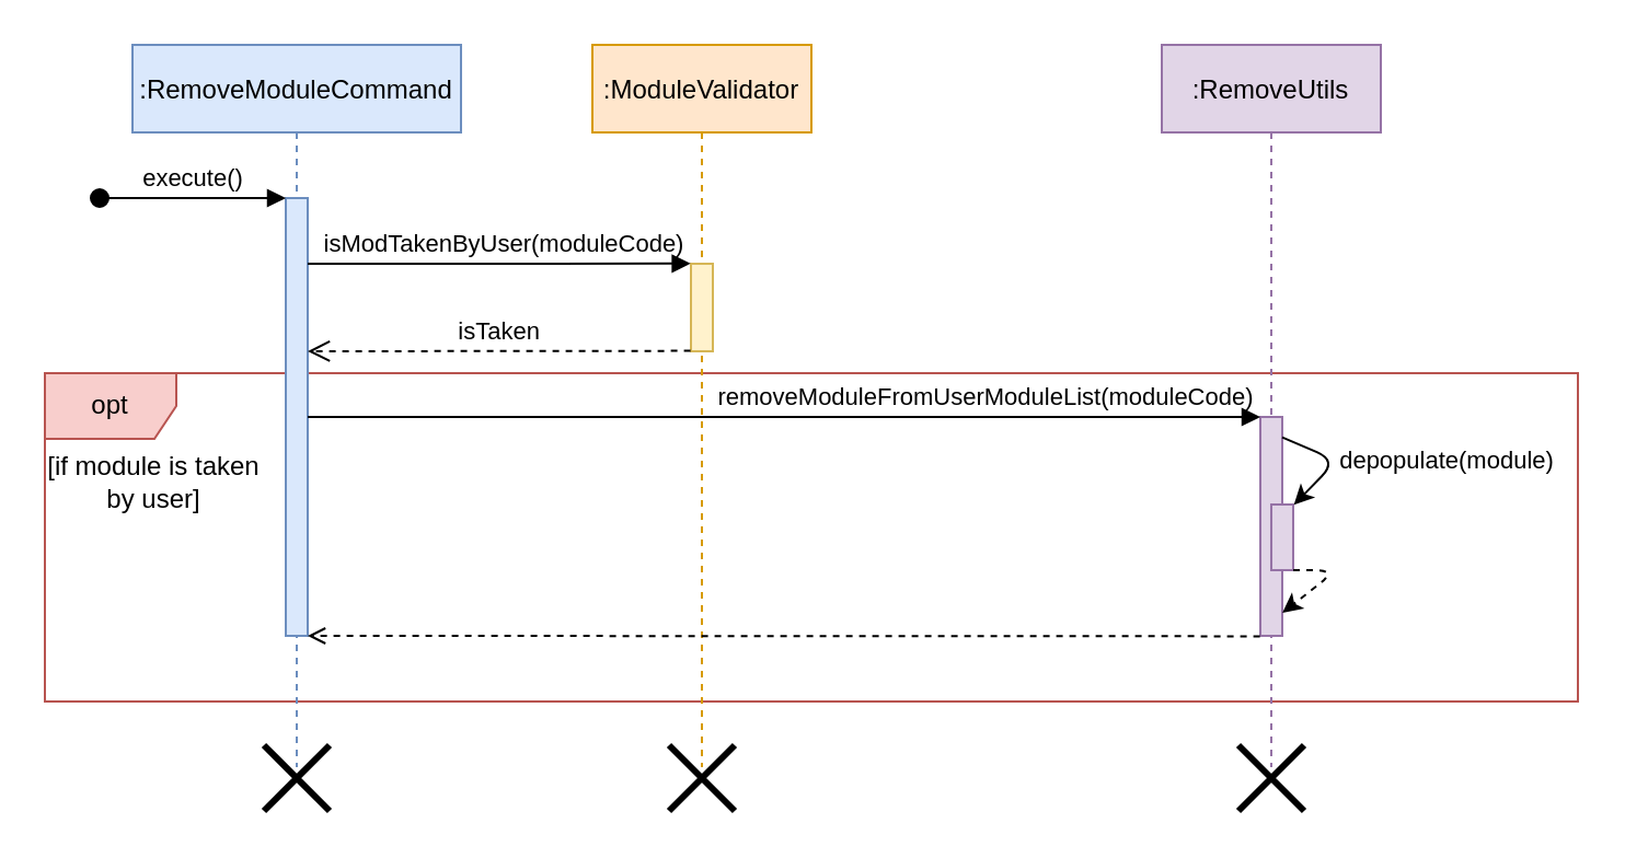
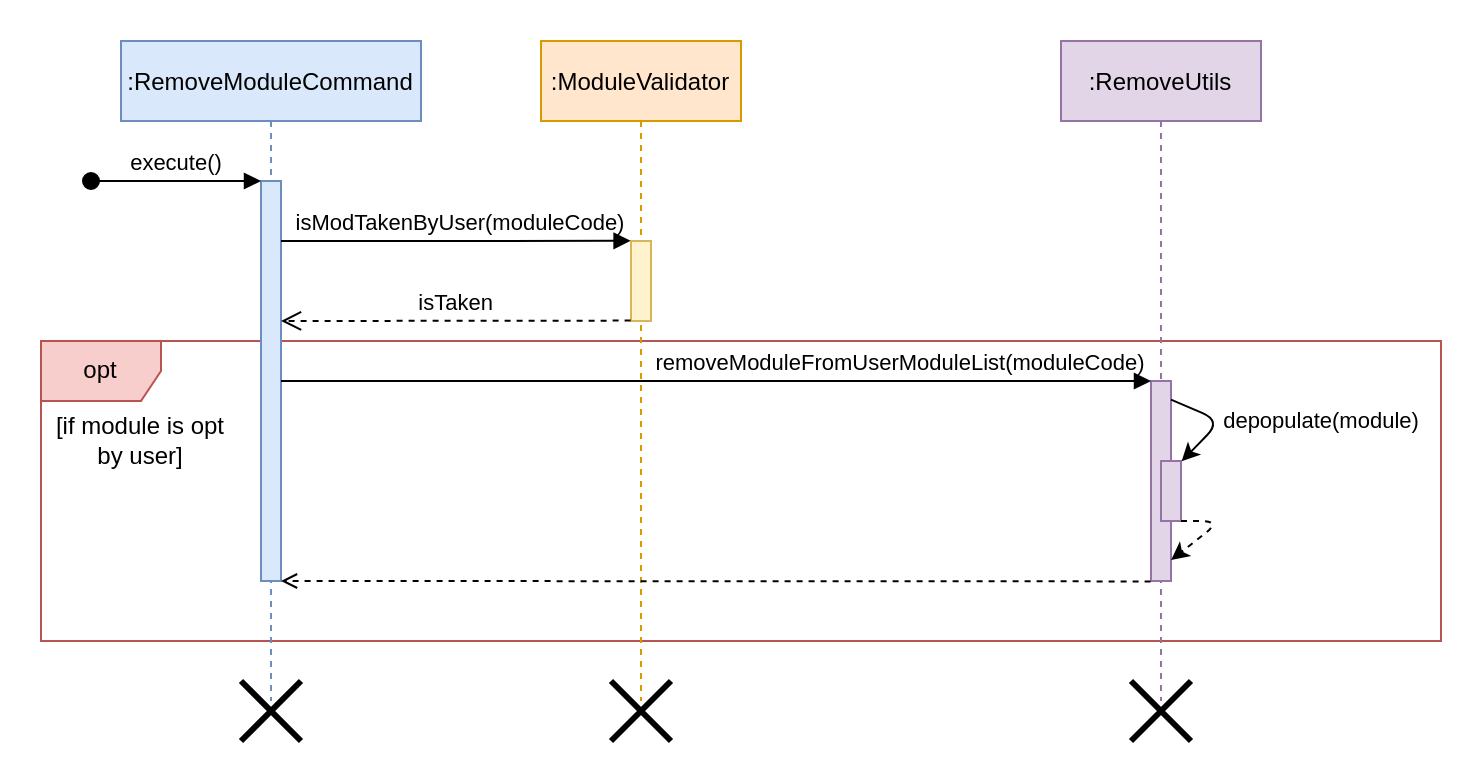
- <mxCell id="17" value="[if module is taken by user]" style="text;html=1;strokeColor=none;fillColor=none;align=center;verticalAlign=middle;whiteSpace=wrap;rounded=0;" parent="1" vertex="1"><mxGeometry x="20" y="210" width="100" height="20" as="geometry" /></mxCell>
+ <mxCell id="17" value="[if module is opt by user]" style="text;html=1;strokeColor=none;fillColor=none;align=center;verticalAlign=middle;whiteSpace=wrap;rounded=0;" parent="1" vertex="1"><mxGeometry x="20" y="210" width="100" height="20" as="geometry" /></mxCell>
